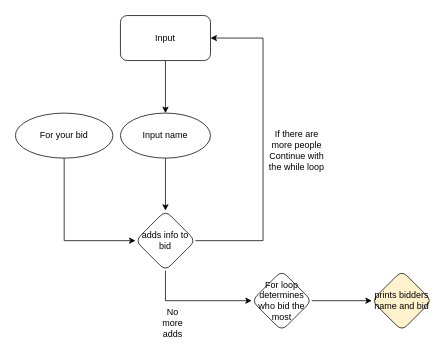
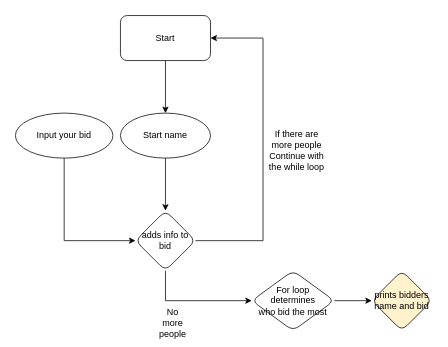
- <mxCell id="3" value="Input" style="rounded=1;whiteSpace=wrap;html=1;" vertex="1" parent="1"><mxGeometry x="160" width="120" height="60" as="geometry" y="20" /></mxCell>
+ <mxCell id="3" value="Start" style="rounded=1;whiteSpace=wrap;html=1;" vertex="1" parent="1"><mxGeometry x="160" width="120" height="60" as="geometry" y="20" /></mxCell>
- <mxCell id="7" value="For your bid" style="ellipse;whiteSpace=wrap;html=1;rounded=1;" vertex="1" parent="1"><mxGeometry x="20" y="150" width="130" height="60" as="geometry" /></mxCell>
+ <mxCell id="7" value="Input your bid" style="ellipse;whiteSpace=wrap;html=1;rounded=1;" vertex="1" parent="1"><mxGeometry x="20" y="150" width="130" height="60" as="geometry" /></mxCell>
- <mxCell id="5" value="Input name" style="ellipse;whiteSpace=wrap;html=1;rounded=1;" vertex="1" parent="1"><mxGeometry x="160" y="150" width="120" height="60" as="geometry" /></mxCell>
+ <mxCell id="5" value="Start name" style="ellipse;whiteSpace=wrap;html=1;rounded=1;" vertex="1" parent="1"><mxGeometry x="160" y="150" width="120" height="60" as="geometry" /></mxCell>
- <mxCell id="13" value="For loop&lt;br&gt;determines&lt;br&gt;who bid the most" style="rhombus;whiteSpace=wrap;html=1;rounded=1;" vertex="1" parent="1"><mxGeometry x="335" y="360" width="80" height="80" as="geometry" /></mxCell>
+ <mxCell id="13" value="For loop&lt;br&gt;determines&lt;br&gt;who bid the most" style="rhombus;whiteSpace=wrap;html=1;rounded=1;" vertex="1" parent="1"><mxGeometry x="335" y="360" width="110" height="80" as="geometry" /></mxCell>
- <mxCell id="14" value="No more adds" style="text;html=1;strokeColor=none;fillColor=none;align=center;verticalAlign=middle;whiteSpace=wrap;rounded=0;" vertex="1" parent="1"><mxGeometry x="210" y="420" width="40" height="20" as="geometry" /></mxCell>
+ <mxCell id="14" value="No more people" style="text;html=1;strokeColor=none;fillColor=none;align=center;verticalAlign=middle;whiteSpace=wrap;rounded=0;" vertex="1" parent="1"><mxGeometry x="210" y="420" width="40" height="20" as="geometry" /></mxCell>
